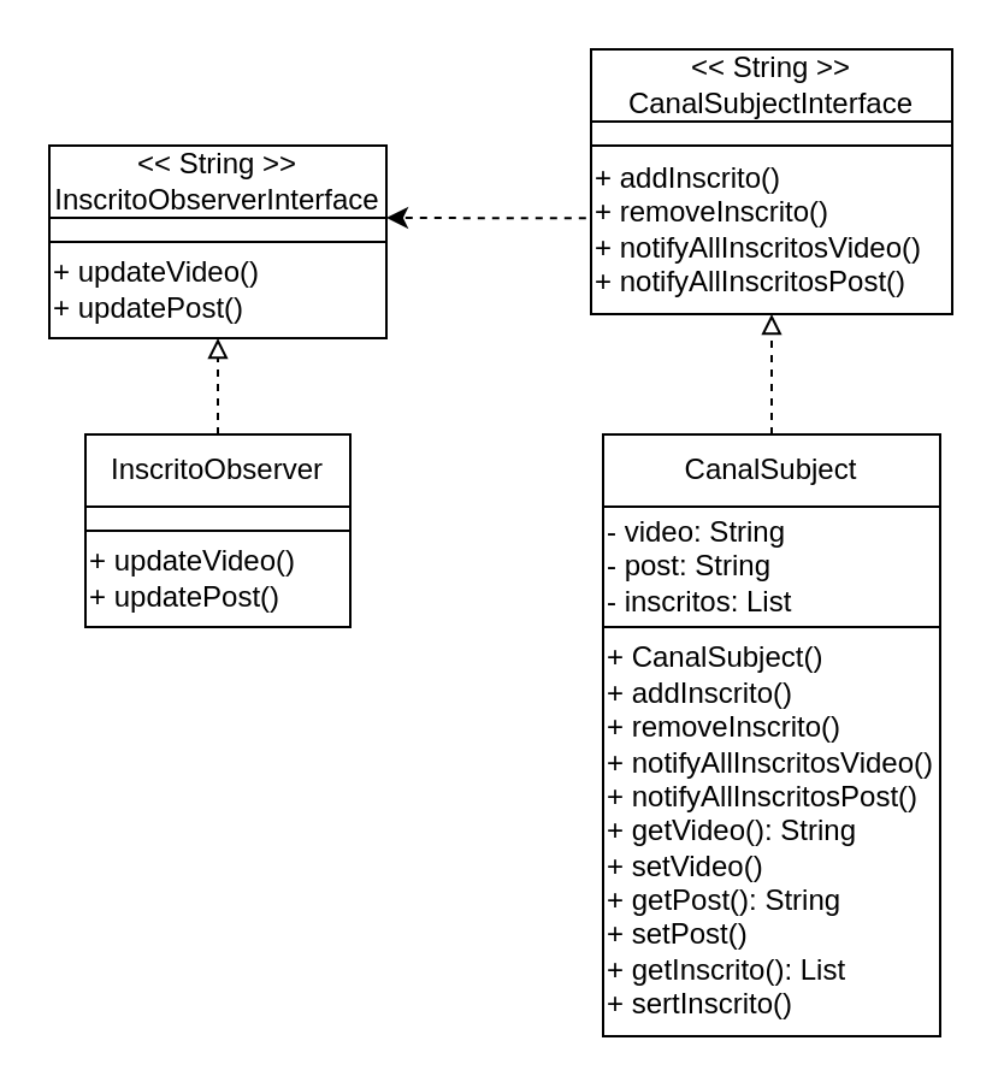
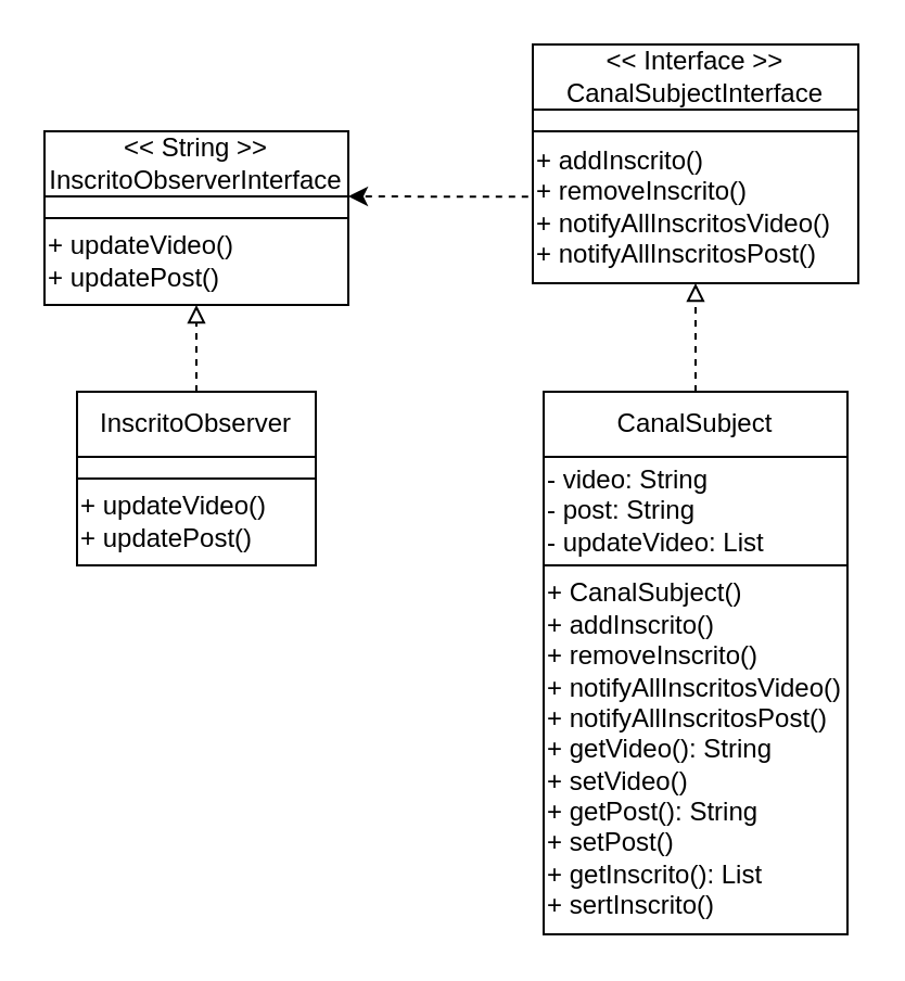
- <mxCell id="10" value="&amp;lt;&amp;lt; String &amp;gt;&amp;gt;&lt;br&gt;CanalSubjectInterface" style="swimlane;fontStyle=0;childLayout=stackLayout;horizontal=1;startSize=30;horizontalStack=0;resizeParent=1;resizeParentMax=0;resizeLast=0;collapsible=1;marginBottom=0;whiteSpace=wrap;html=1;glass=0;" parent="1" vertex="1"><mxGeometry x="245" y="20" width="150" height="110" as="geometry"><mxRectangle x="170" y="80" width="180" height="40" as="alternateBounds" /></mxGeometry></mxCell>
+ <mxCell id="10" value="&amp;lt;&amp;lt; Interface &amp;gt;&amp;gt;&lt;br&gt;CanalSubjectInterface" style="swimlane;fontStyle=0;childLayout=stackLayout;horizontal=1;startSize=30;horizontalStack=0;resizeParent=1;resizeParentMax=0;resizeLast=0;collapsible=1;marginBottom=0;whiteSpace=wrap;html=1;glass=0;" parent="1" vertex="1"><mxGeometry x="245" y="20" width="150" height="110" as="geometry"><mxRectangle x="170" y="80" width="180" height="40" as="alternateBounds" /></mxGeometry></mxCell>
- <mxCell id="15" value="- video: String&lt;br&gt;- post: String&lt;br&gt;- inscritos: List" style="text;html=1;strokeColor=default;fillColor=none;align=left;verticalAlign=middle;whiteSpace=wrap;rounded=0;glass=0;" parent="14" vertex="1"><mxGeometry y="30" width="140" height="50" as="geometry" /></mxCell>
+ <mxCell id="15" value="- video: String&lt;br&gt;- post: String&lt;br&gt;- updateVideo: List" style="text;html=1;strokeColor=default;fillColor=none;align=left;verticalAlign=middle;whiteSpace=wrap;rounded=0;glass=0;" parent="14" vertex="1"><mxGeometry y="30" width="140" height="50" as="geometry" /></mxCell>
